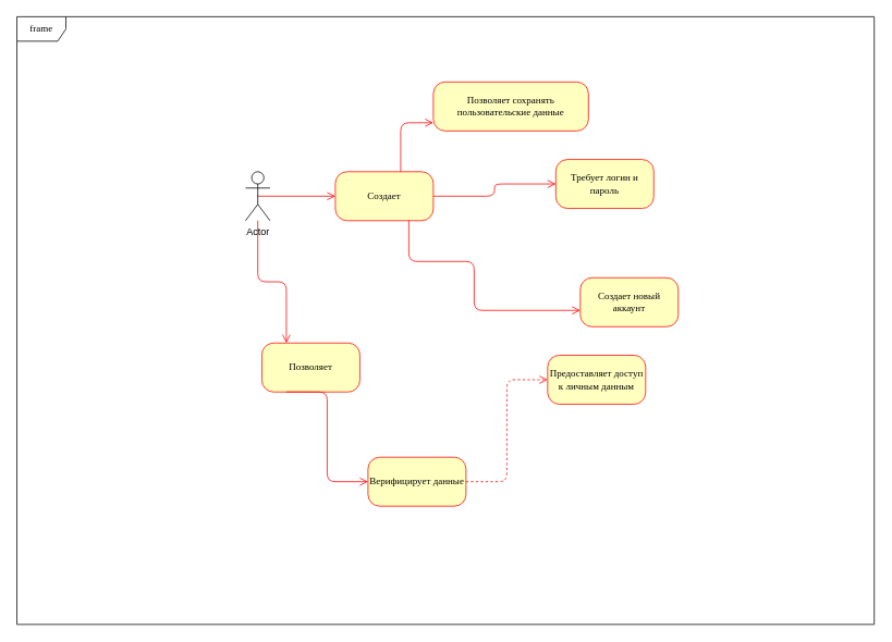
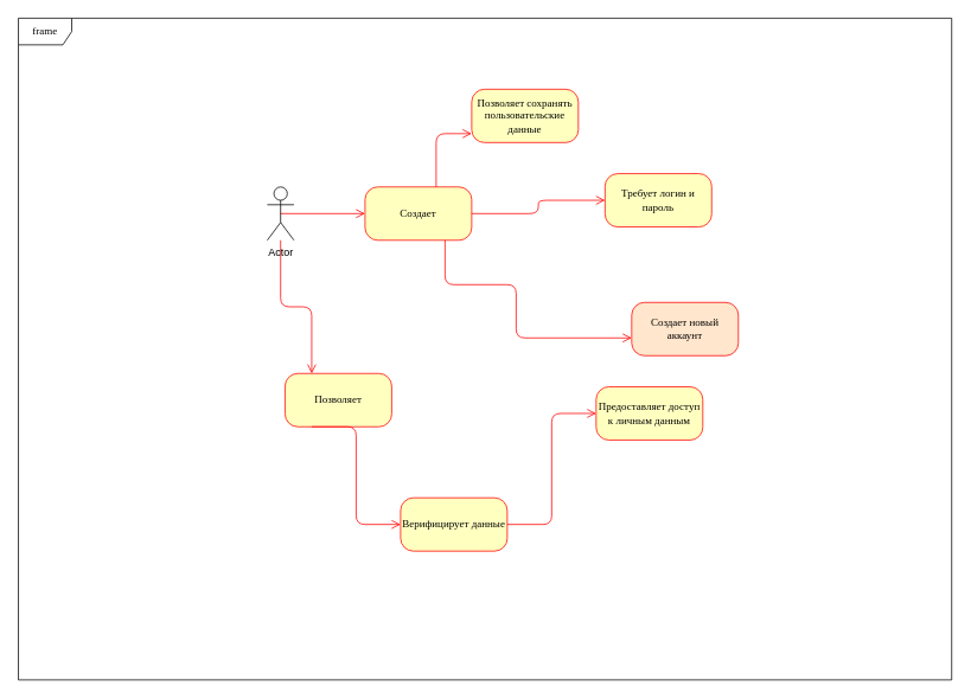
- <mxCell id="6" value="Позволяет сохранять пользовательские данные" style="rounded=1;whiteSpace=wrap;html=1;arcSize=24;fillColor=#ffffc0;strokeColor=#ff0000;shadow=0;comic=0;labelBackgroundColor=none;fontFamily=Verdana;fontSize=12;fontColor=#000000;align=center;" parent="1" vertex="1"><mxGeometry x="530" y="100" width="190" height="60" as="geometry" /></mxCell>
+ <mxCell id="6" value="Позволяет сохранять пользовательские данные" style="rounded=1;whiteSpace=wrap;html=1;arcSize=24;fillColor=#ffffc0;strokeColor=#ff0000;shadow=0;comic=0;labelBackgroundColor=none;fontFamily=Verdana;fontSize=12;fontColor=#000000;align=center;" parent="1" vertex="1"><mxGeometry x="530" y="100" width="120" height="60" as="geometry" /></mxCell>
- <mxCell id="4" value="Создает новый аккаунт" style="rounded=1;whiteSpace=wrap;html=1;arcSize=24;fillColor=#ffffc0;strokeColor=#ff0000;shadow=0;comic=0;labelBackgroundColor=none;fontFamily=Verdana;fontSize=12;fontColor=#000000;align=center;" parent="1" vertex="1"><mxGeometry x="710" y="340" width="120" height="60" as="geometry" /></mxCell>
+ <mxCell id="4" value="Создает новый аккаунт" style="rounded=1;whiteSpace=wrap;html=1;arcSize=24;fillColor=#ffe6cc;strokeColor=#ff0000;shadow=0;comic=0;labelBackgroundColor=none;fontFamily=Verdana;fontSize=12;fontColor=#000000;align=center;" parent="1" vertex="1"><mxGeometry x="710" y="340" width="120" height="60" as="geometry" /></mxCell>
- <mxCell id="17" style="edgeStyle=elbowEdgeStyle;html=1;labelBackgroundColor=none;endArrow=open;endSize=8;strokeColor=#ff0000;fontFamily=Verdana;fontSize=12;align=left;dashed=1;" edge="1" parent="1" source="15" target="16"><mxGeometry relative="1" as="geometry"><mxPoint x="460" y="600" as="sourcePoint" /><mxPoint x="360" y="490" as="targetPoint" /></mxGeometry></mxCell>
+ <mxCell id="17" style="edgeStyle=elbowEdgeStyle;html=1;labelBackgroundColor=none;endArrow=open;endSize=8;strokeColor=#ff0000;fontFamily=Verdana;fontSize=12;align=left;" edge="1" parent="1" source="15" target="16"><mxGeometry relative="1" as="geometry"><mxPoint x="460" y="600" as="sourcePoint" /><mxPoint x="360" y="490" as="targetPoint" /></mxGeometry></mxCell>
